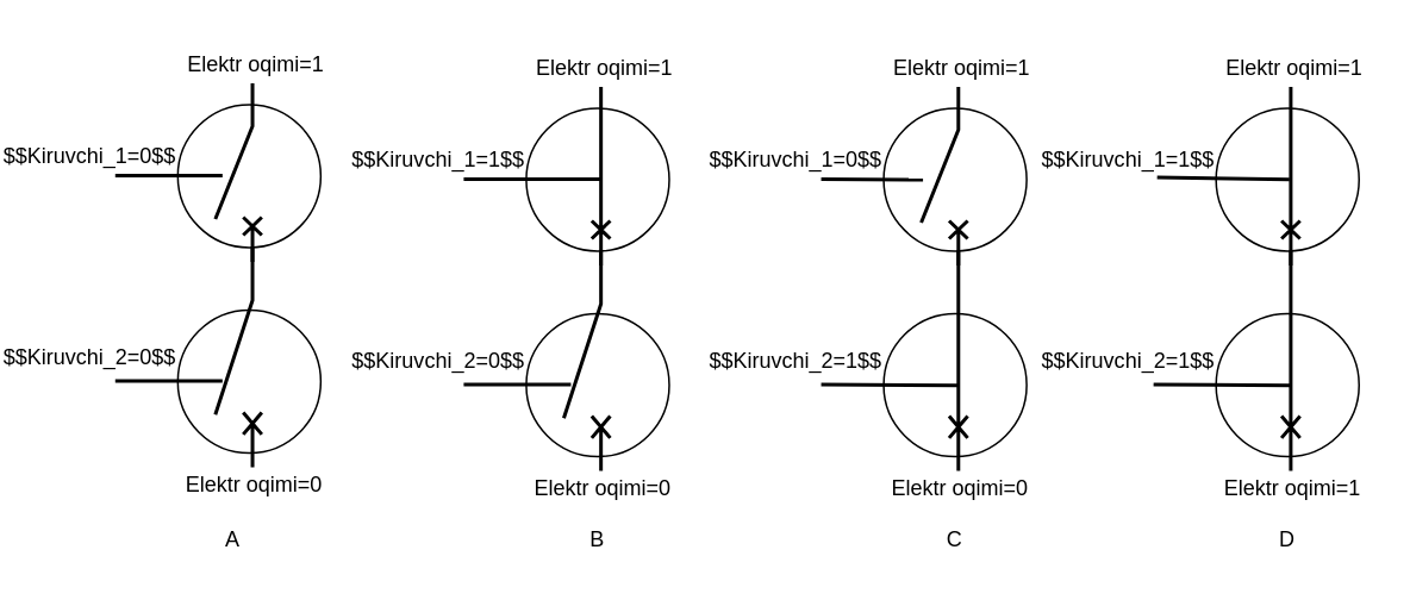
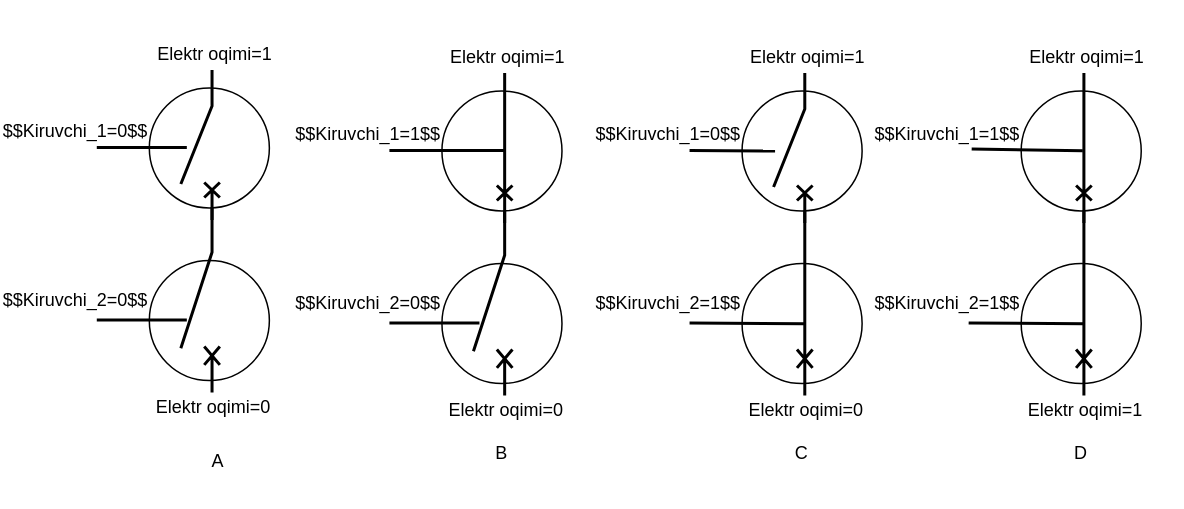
- <mxCell id="22" value="A" style="text;html=1;align=center;verticalAlign=middle;whiteSpace=wrap;rounded=0;" vertex="1" parent="1"><mxGeometry x="100" y="287" width="60" height="30" as="geometry" /></mxCell>
+ <mxCell id="22" value="A" style="text;html=1;align=center;verticalAlign=middle;whiteSpace=wrap;rounded=0;" vertex="1" parent="1"><mxGeometry x="115" y="292" width="60" height="30" as="geometry" /></mxCell>
